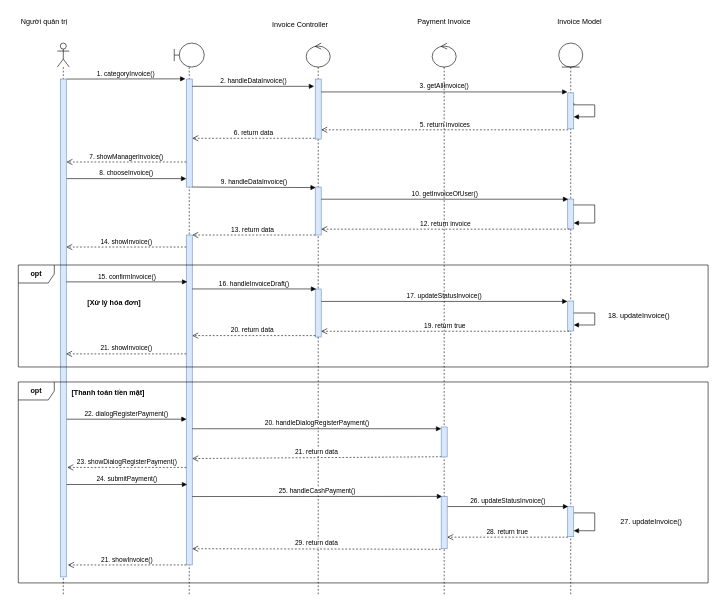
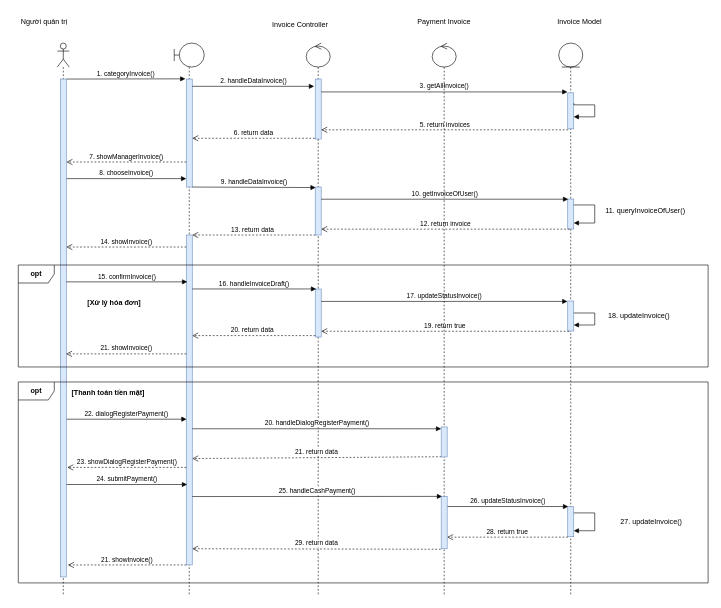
+ <mxCell id="16" value="11. queryInvoiceOfUser()" style="text;html=1;strokeColor=none;fillColor=none;align=center;verticalAlign=middle;whiteSpace=wrap;rounded=0;" vertex="1" parent="1"><mxGeometry x="1000.99" y="335" width="149.01" height="30" as="geometry" /></mxCell>
